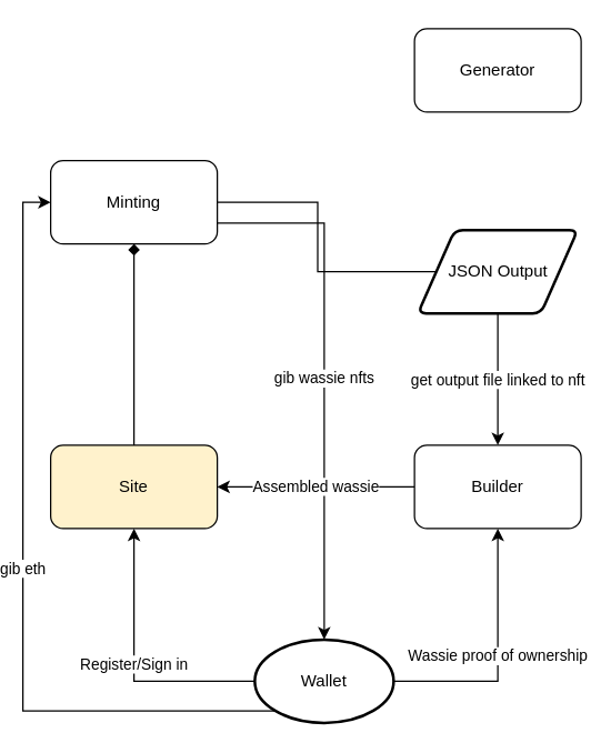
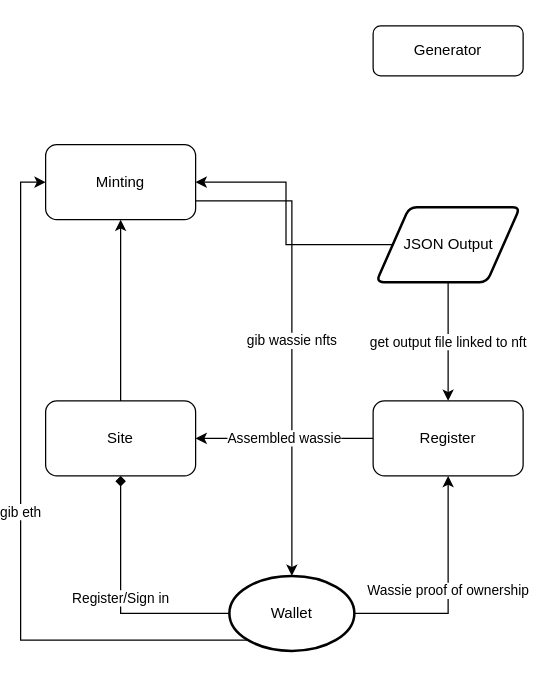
- <mxCell id="2" value="Generator" style="rounded=1;whiteSpace=wrap;html=1;" vertex="1" parent="1"><mxGeometry x="282" y="20" width="120" height="60" as="geometry" /></mxCell>
+ <mxCell id="2" value="Generator" style="rounded=1;whiteSpace=wrap;html=1;" vertex="1" parent="1"><mxGeometry x="282" y="20" width="120" height="40" as="geometry" /></mxCell>
- <mxCell id="7" style="edgeStyle=orthogonalEdgeStyle;rounded=0;orthogonalLoop=1;jettySize=auto;html=1;exitX=0;exitY=0.5;exitDx=0;exitDy=0;entryX=1;entryY=0.5;entryDx=0;entryDy=0;endArrow=none;" edge="1" parent="1" source="15" target="6"><mxGeometry relative="1" as="geometry"><mxPoint x="298" y="195" as="sourcePoint" /></mxGeometry></mxCell>
+ <mxCell id="7" style="edgeStyle=orthogonalEdgeStyle;rounded=0;orthogonalLoop=1;jettySize=auto;html=1;exitX=0;exitY=0.5;exitDx=0;exitDy=0;entryX=1;entryY=0.5;entryDx=0;entryDy=0;" edge="1" parent="1" source="15" target="6"><mxGeometry relative="1" as="geometry"><mxPoint x="298" y="195" as="sourcePoint" /></mxGeometry></mxCell>
- <mxCell id="3" value="" style="edgeStyle=orthogonalEdgeStyle;rounded=0;orthogonalLoop=1;jettySize=auto;html=1;endArrow=diamond;" edge="1" parent="1" source="4" target="6"><mxGeometry relative="1" as="geometry" /></mxCell>
+ <mxCell id="3" value="" style="edgeStyle=orthogonalEdgeStyle;rounded=0;orthogonalLoop=1;jettySize=auto;html=1;" edge="1" parent="1" source="4" target="6"><mxGeometry relative="1" as="geometry" /></mxCell>
- <mxCell id="4" value="Site" style="rounded=1;whiteSpace=wrap;html=1;fillColor=#fff2cc;" vertex="1" parent="1"><mxGeometry x="20" y="320" width="120" height="60" as="geometry" /></mxCell>
+ <mxCell id="4" value="Site" style="rounded=1;whiteSpace=wrap;html=1;" vertex="1" parent="1"><mxGeometry x="20" y="320" width="120" height="60" as="geometry" /></mxCell>
- <mxCell id="14" value="Builder" style="rounded=1;whiteSpace=wrap;html=1;" vertex="1" parent="1"><mxGeometry x="282" y="320" width="120" height="60" as="geometry" /></mxCell>
+ <mxCell id="14" value="Register" style="rounded=1;whiteSpace=wrap;html=1;" vertex="1" parent="1"><mxGeometry x="282" y="320" width="120" height="60" as="geometry" /></mxCell>
- <mxCell id="9" value="Register/Sign in" style="edgeStyle=orthogonalEdgeStyle;rounded=0;orthogonalLoop=1;jettySize=auto;html=1;exitX=0;exitY=0.5;exitDx=0;exitDy=0;exitPerimeter=0;entryX=0.5;entryY=1;entryDx=0;entryDy=0;" edge="1" parent="1" source="12" target="4"><mxGeometry relative="1" as="geometry" /></mxCell>
+ <mxCell id="9" value="Register/Sign in" style="edgeStyle=orthogonalEdgeStyle;rounded=0;orthogonalLoop=1;jettySize=auto;html=1;exitX=0;exitY=0.5;exitDx=0;exitDy=0;exitPerimeter=0;entryX=0.5;entryY=1;entryDx=0;entryDy=0;endArrow=diamond;" edge="1" parent="1" source="12" target="4"><mxGeometry relative="1" as="geometry" /></mxCell>
